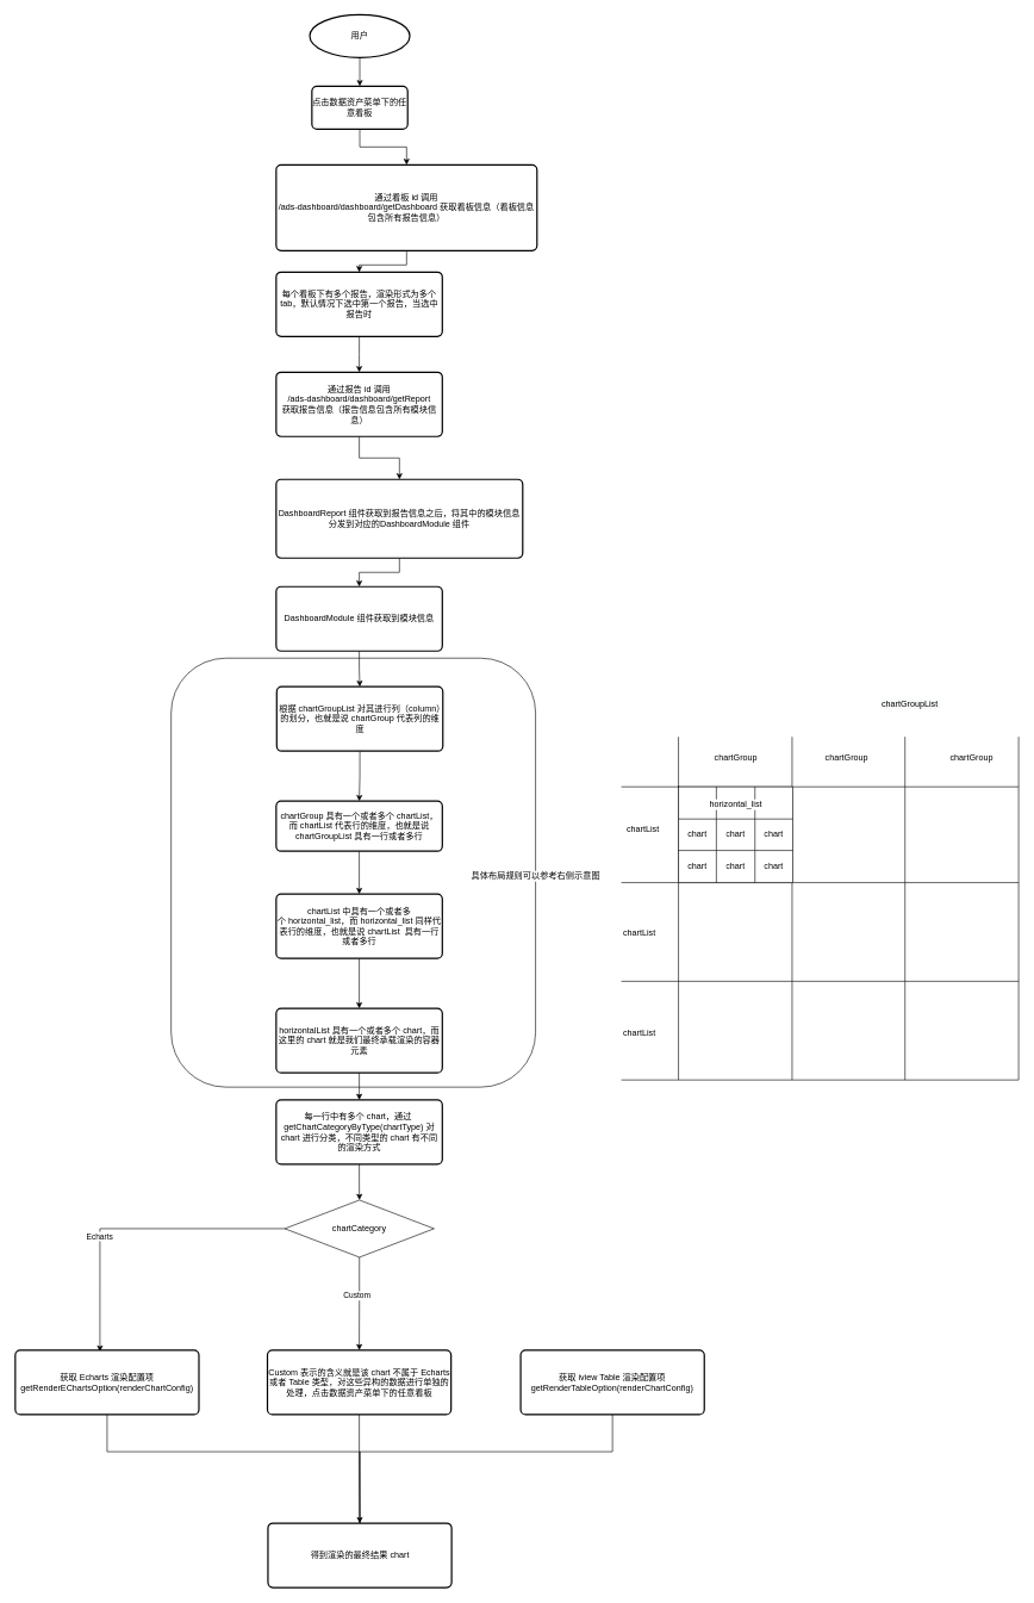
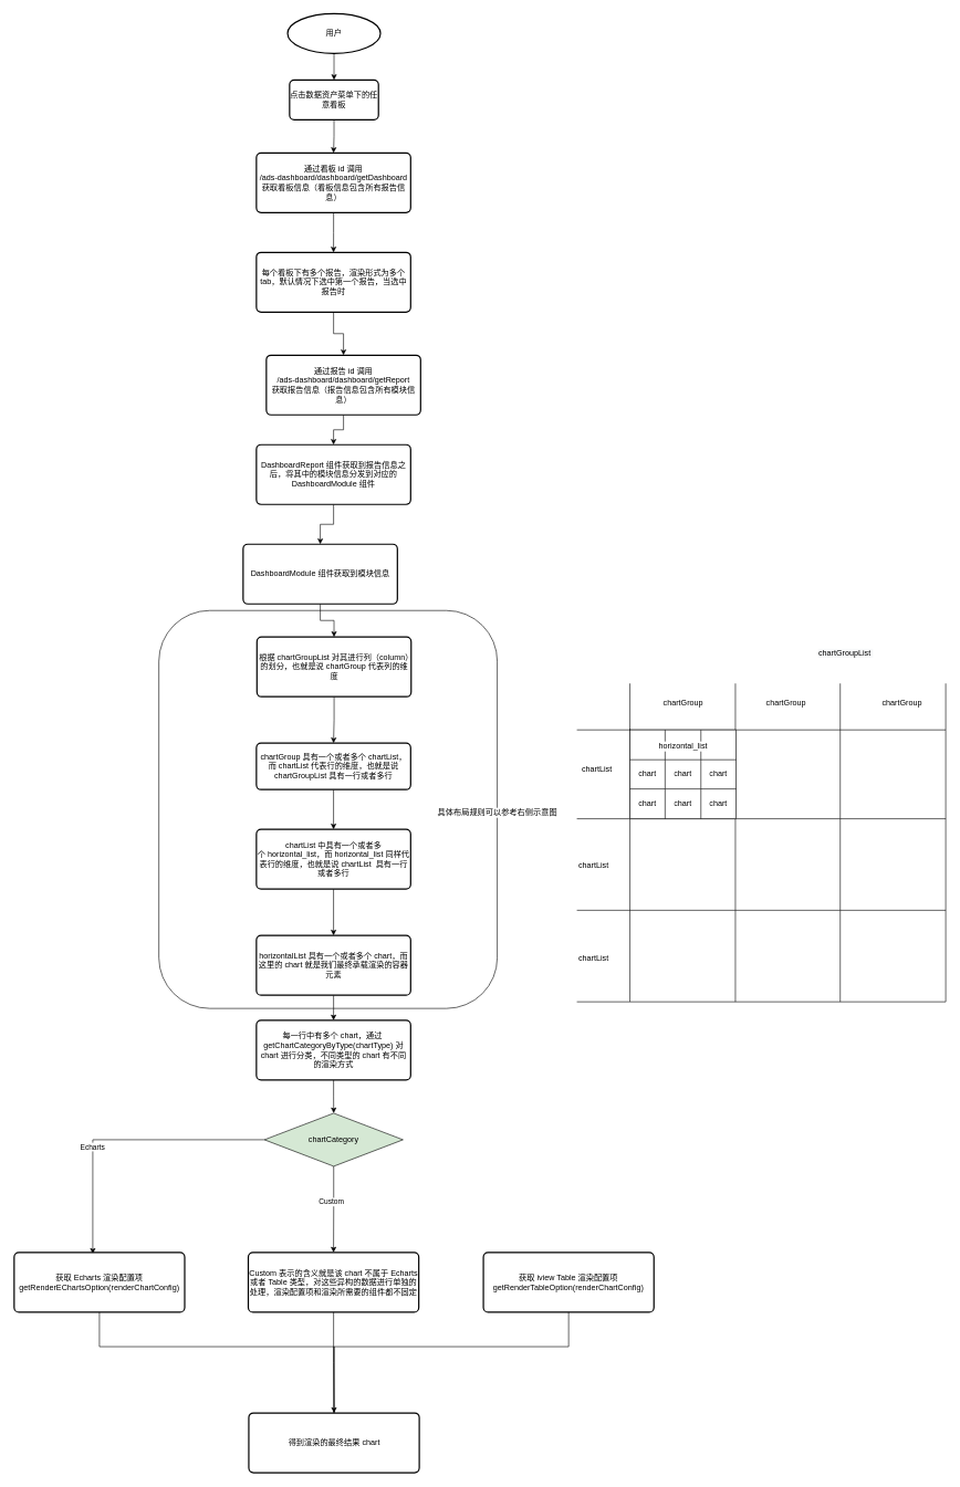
- <mxCell id="8" value="通过看板 id 调用 &lt;br&gt;/ads-dashboard/dashboard/getDashboard 获取看板信息（看板信息包含所有报告信息）" style="rounded=1;whiteSpace=wrap;html=1;absoluteArcSize=1;arcSize=14;strokeWidth=2;" parent="1" vertex="1"><mxGeometry x="386" y="230" width="365" height="120" as="geometry" /></mxCell>
+ <mxCell id="8" value="通过看板 id 调用 &lt;br&gt;/ads-dashboard/dashboard/getDashboard 获取看板信息（看板信息包含所有报告信息）" style="rounded=1;whiteSpace=wrap;html=1;absoluteArcSize=1;arcSize=14;strokeWidth=2;" parent="1" vertex="1"><mxGeometry x="386" y="230" width="232.5" height="90" as="geometry" /></mxCell>
- <mxCell id="12" value="通过报告 id 调用&lt;br&gt;/ads-dashboard/dashboard/getReport &lt;br&gt;获取报告信息（报告信息包含所有模块信息）" style="rounded=1;whiteSpace=wrap;html=1;absoluteArcSize=1;arcSize=14;strokeWidth=2;" parent="1" vertex="1"><mxGeometry x="386" y="520" width="232.5" height="90" as="geometry" /></mxCell>
+ <mxCell id="12" value="通过报告 id 调用&lt;br&gt;/ads-dashboard/dashboard/getReport &lt;br&gt;获取报告信息（报告信息包含所有模块信息）" style="rounded=1;whiteSpace=wrap;html=1;absoluteArcSize=1;arcSize=14;strokeWidth=2;" parent="1" vertex="1"><mxGeometry x="401" y="535" width="232.5" height="90" as="geometry" /></mxCell>
- <mxCell id="14" value="DashboardReport 组件获取到报告信息之后，将其中的模块信息分发到对应的DashboardModule 组件" style="rounded=1;whiteSpace=wrap;html=1;absoluteArcSize=1;arcSize=14;strokeWidth=2;" parent="1" vertex="1"><mxGeometry x="386" y="670" width="345" height="110" as="geometry" /></mxCell>
+ <mxCell id="14" value="DashboardReport 组件获取到报告信息之后，将其中的模块信息分发到对应的DashboardModule 组件" style="rounded=1;whiteSpace=wrap;html=1;absoluteArcSize=1;arcSize=14;strokeWidth=2;" parent="1" vertex="1"><mxGeometry x="386" y="670" width="232.5" height="90" as="geometry" /></mxCell>
- <mxCell id="16" value="DashboardModule 组件获取到模块信息" style="rounded=1;whiteSpace=wrap;html=1;absoluteArcSize=1;arcSize=14;strokeWidth=2;" parent="1" vertex="1"><mxGeometry x="386" y="820" width="232.5" height="90" as="geometry" /></mxCell>
+ <mxCell id="16" value="DashboardModule 组件获取到模块信息" style="rounded=1;whiteSpace=wrap;html=1;absoluteArcSize=1;arcSize=14;strokeWidth=2;" parent="1" vertex="1"><mxGeometry x="366" y="820" width="232.5" height="90" as="geometry" /></mxCell>
- <mxCell id="27" value="chartCategory" style="rhombus;whiteSpace=wrap;html=1;" parent="1" vertex="1"><mxGeometry x="398" y="1678" width="209" height="80" as="geometry" /></mxCell>
+ <mxCell id="27" value="chartCategory" style="rhombus;whiteSpace=wrap;html=1;fillColor=#d5e8d4;" parent="1" vertex="1"><mxGeometry x="398" y="1678" width="209" height="80" as="geometry" /></mxCell>
- <mxCell id="33" value="Custom 表示的含义就是该 chart 不属于 Echarts 或者 Table 类型，对这些异构的数据进行单独的处理，点击数据资产菜单下的任意看板" style="rounded=1;whiteSpace=wrap;html=1;absoluteArcSize=1;arcSize=14;strokeWidth=2;" parent="1" vertex="1"><mxGeometry x="373.75" y="1888" width="257" height="90" as="geometry" /></mxCell>
+ <mxCell id="33" value="Custom 表示的含义就是该 chart 不属于 Echarts 或者 Table 类型，对这些异构的数据进行单独的处理，渲染配置项和渲染所需要的组件都不固定" style="rounded=1;whiteSpace=wrap;html=1;absoluteArcSize=1;arcSize=14;strokeWidth=2;" parent="1" vertex="1"><mxGeometry x="373.75" y="1888" width="257" height="90" as="geometry" /></mxCell>
